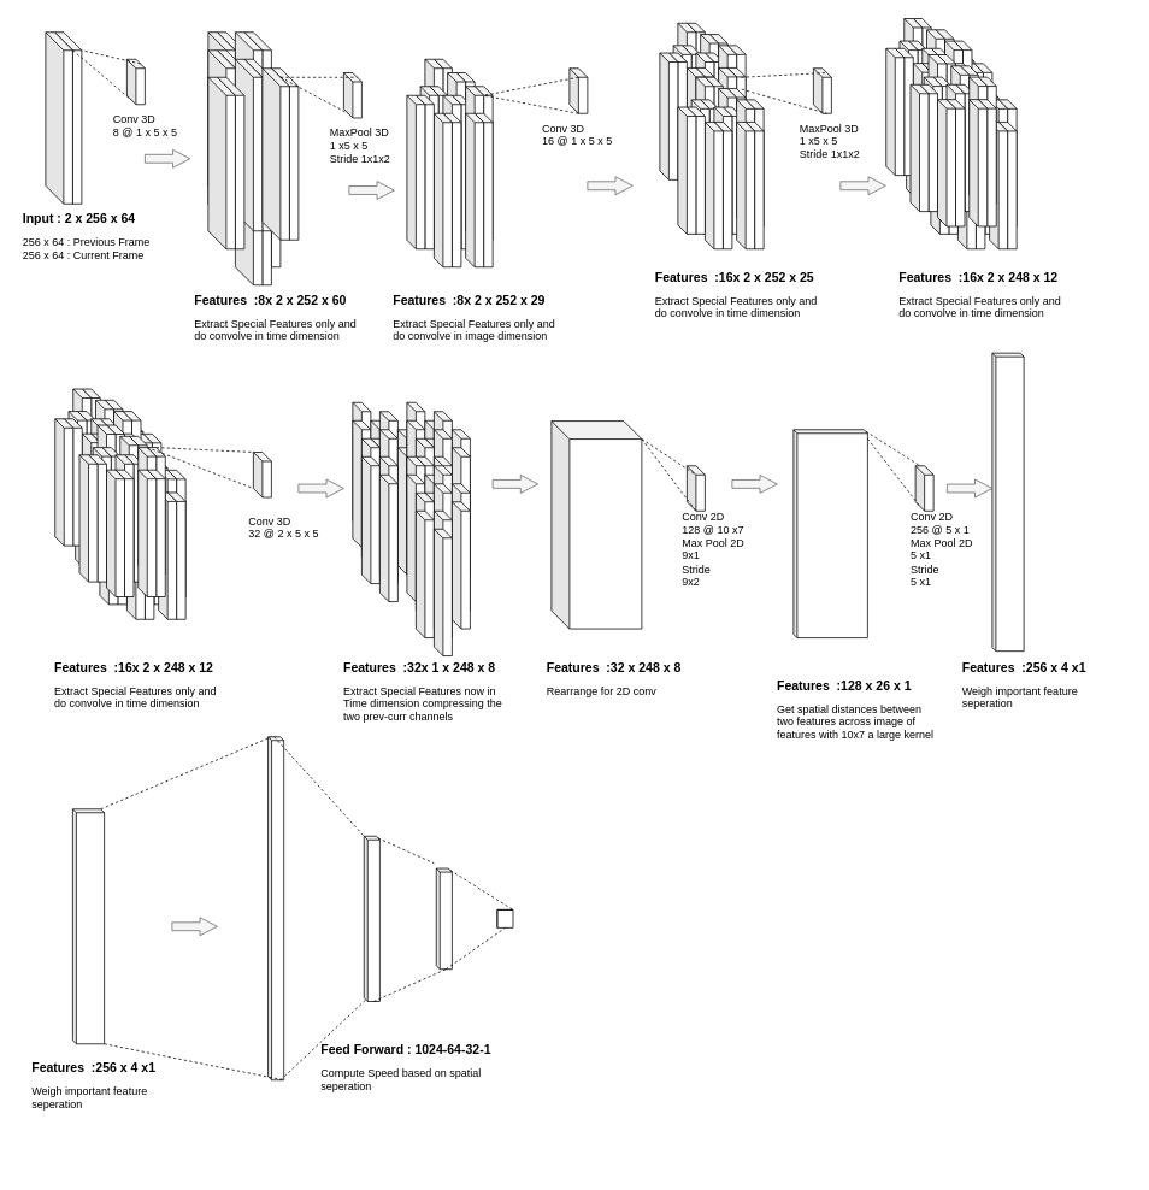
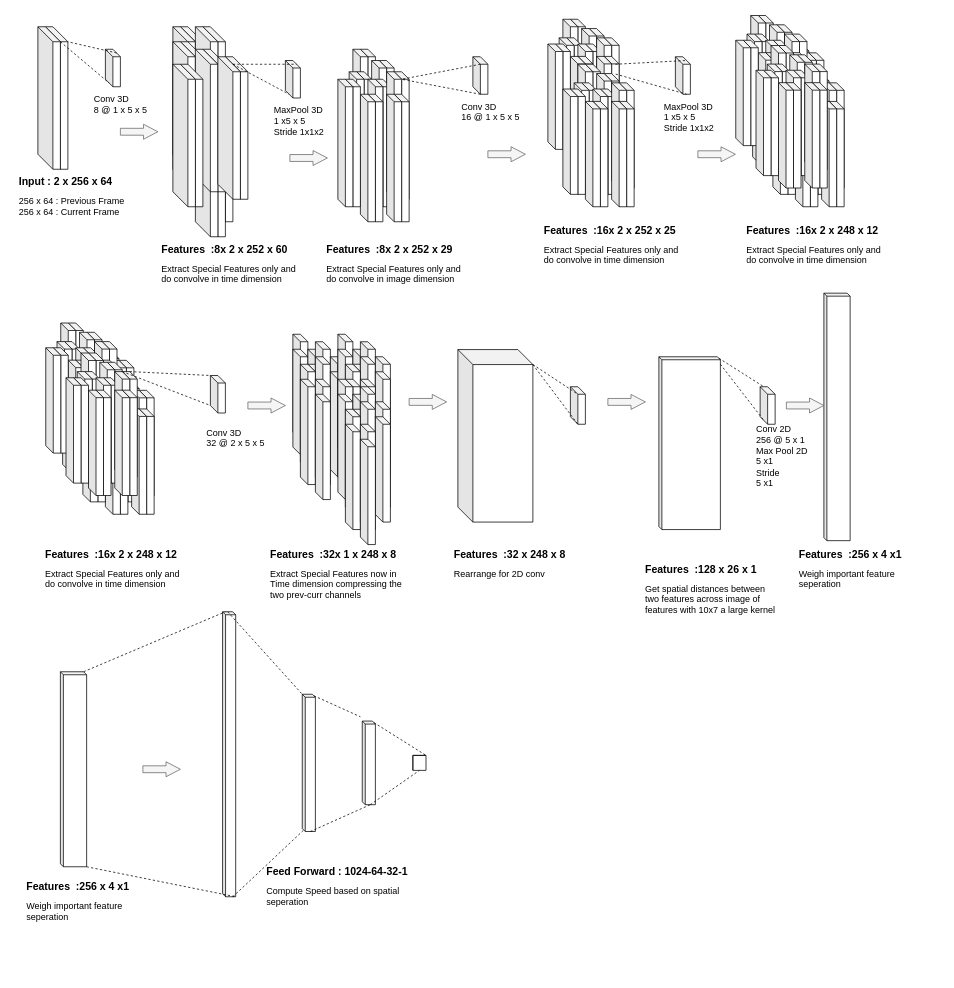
- <mxCell id="109" value="Conv 3D&lt;br&gt;16 @ 1 x 5 x 5" style="text;html=1;strokeColor=none;fillColor=none;spacing=5;spacingTop=-20;whiteSpace=wrap;overflow=hidden;rounded=0;" vertex="1" parent="1"><mxGeometry x="595" y="145" width="90" height="30" as="geometry" /></mxCell>
+ <mxCell id="109" value="Conv 3D&lt;br&gt;16 @ 1 x 5 x 5" style="text;html=1;strokeColor=none;fillColor=none;spacing=5;spacingTop=-20;whiteSpace=wrap;overflow=hidden;rounded=0;" vertex="1" parent="1"><mxGeometry x="610" y="145" width="90" height="30" as="geometry" /></mxCell>
- <mxCell id="272" value="Conv 2D&lt;br&gt;128 @ 10 x7&lt;br&gt;Max Pool 2D&lt;br&gt;9x1&lt;br&gt;Stride&lt;br&gt;9x2" style="text;html=1;strokeColor=none;fillColor=none;spacing=5;spacingTop=-20;whiteSpace=wrap;overflow=hidden;rounded=0;" vertex="1" parent="1"><mxGeometry x="750" y="575.43" width="90" height="80" as="geometry" /></mxCell>
- <mxCell id="268" value="&lt;h1 style=&quot;font-size: 14px;&quot;&gt;&lt;font style=&quot;font-size: 14px;&quot;&gt;Features&amp;nbsp; :32x 1 x 248 x 8&lt;br&gt;&lt;/font&gt;&lt;/h1&gt;Extract Special Features now in Time dimension compressing the two prev-curr channels" style="text;html=1;strokeColor=none;fillColor=none;spacing=5;spacingTop=-20;whiteSpace=wrap;overflow=hidden;rounded=0;" vertex="1" parent="1"><mxGeometry x="375" y="732" width="190" height="120" as="geometry" /></mxCell>
+ <mxCell id="268" value="&lt;h1 style=&quot;font-size: 14px;&quot;&gt;&lt;font style=&quot;font-size: 14px;&quot;&gt;Features&amp;nbsp; :32x 1 x 248 x 8&lt;br&gt;&lt;/font&gt;&lt;/h1&gt;Extract Special Features now in Time dimension compressing the two prev-curr channels" style="text;html=1;strokeColor=none;fillColor=none;spacing=5;spacingTop=-20;whiteSpace=wrap;overflow=hidden;rounded=0;" vertex="1" parent="1"><mxGeometry x="355" y="732" width="190" height="120" as="geometry" /></mxCell>
